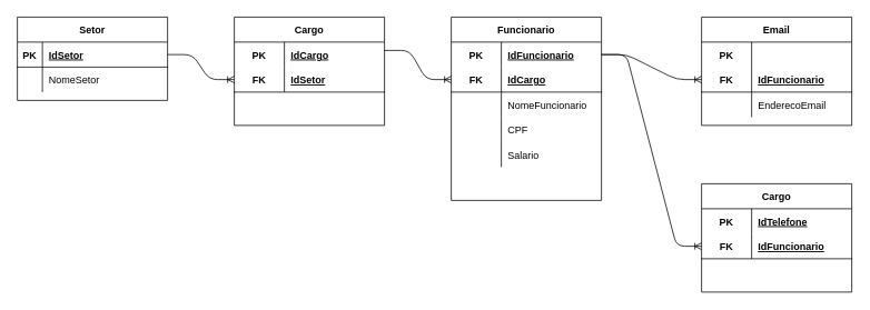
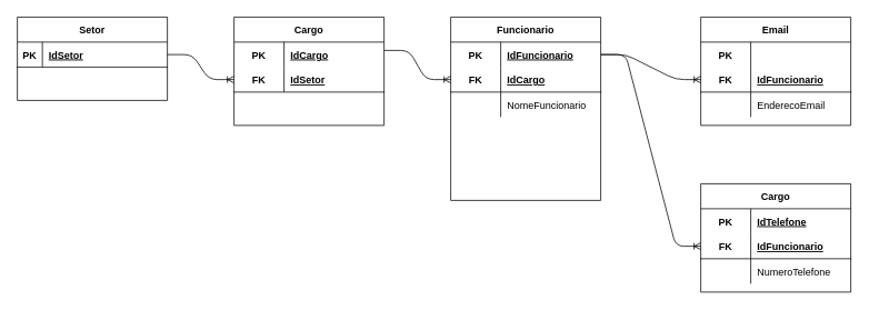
- <mxCell id="35" value="NomeSetor" style="shape=partialRectangle;connectable=0;fillColor=none;top=0;left=0;bottom=0;right=0;align=left;spacingLeft=6;overflow=hidden;" vertex="1" parent="33"><mxGeometry x="30" width="150" height="30" as="geometry" /></mxCell>
- <mxCell id="14" value="CPF" style="shape=partialRectangle;connectable=0;fillColor=none;top=0;left=0;bottom=0;right=0;align=left;spacingLeft=6;overflow=hidden;" vertex="1" parent="12"><mxGeometry x="60" width="120" height="30" as="geometry" /></mxCell>
- <mxCell id="17" value="Salario" style="shape=partialRectangle;connectable=0;fillColor=none;top=0;left=0;bottom=0;right=0;align=left;spacingLeft=6;overflow=hidden;" vertex="1" parent="15"><mxGeometry x="60" width="120" height="30" as="geometry" /></mxCell>
+ <mxCell id="56" value="NumeroTelefone" style="shape=partialRectangle;connectable=0;fillColor=none;top=0;left=0;bottom=0;right=0;align=left;spacingLeft=6;overflow=hidden;" vertex="1" parent="54"><mxGeometry x="60" width="120" height="30" as="geometry" /></mxCell>
